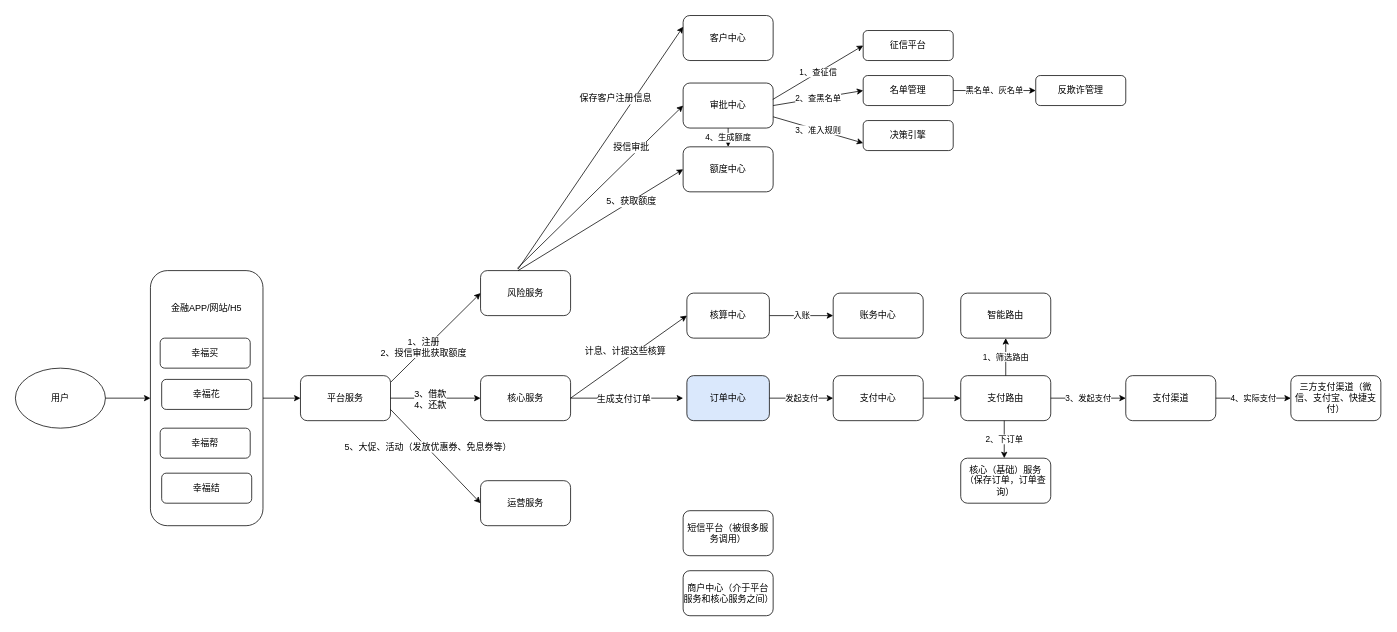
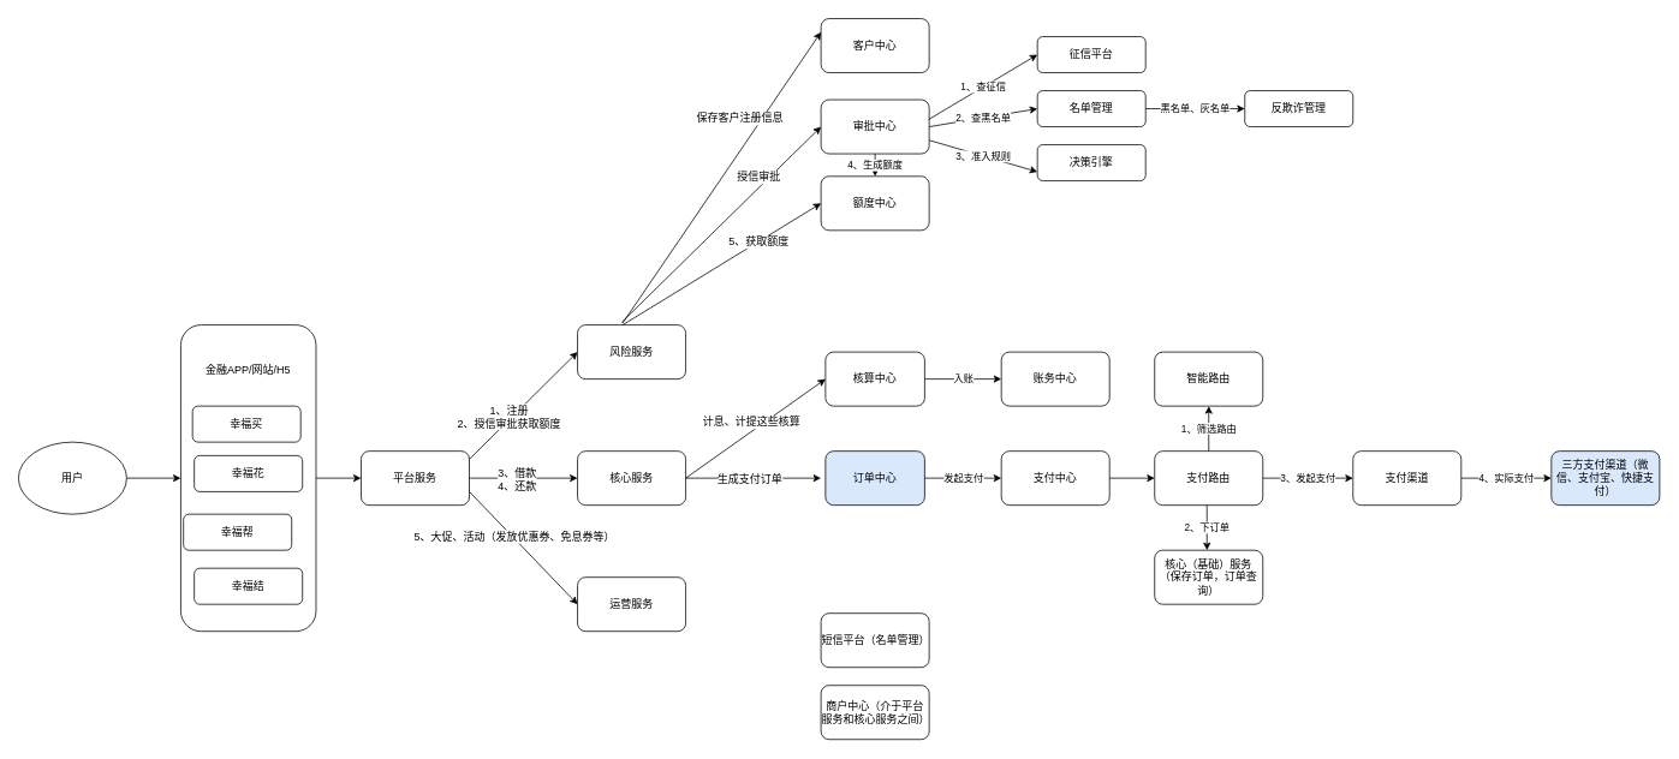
- <mxCell id="56" value="三方支付渠道（微信、支付宝、快捷支付）" style="rounded=1;whiteSpace=wrap;html=1;" vertex="1" parent="1"><mxGeometry x="1720" y="500" width="120" height="60" as="geometry" /></mxCell>
+ <mxCell id="56" value="三方支付渠道（微信、支付宝、快捷支付）" style="rounded=1;whiteSpace=wrap;html=1;fillColor=#dae8fc;" vertex="1" parent="1"><mxGeometry x="1720" y="500" width="120" height="60" as="geometry" /></mxCell>
- <mxCell id="6" value="幸福帮" style="rounded=1;whiteSpace=wrap;html=1;" vertex="1" parent="1"><mxGeometry x="213" y="570" width="120" height="40" as="geometry" /></mxCell>
+ <mxCell id="6" value="幸福帮" style="rounded=1;whiteSpace=wrap;html=1;" vertex="1" parent="1"><mxGeometry x="203" y="570" width="120" height="40" as="geometry" /></mxCell>
- <mxCell id="44" value="短信平台（被很多服务调用）" style="rounded=1;whiteSpace=wrap;html=1;" vertex="1" parent="1"><mxGeometry x="910" y="680" width="120" height="60" as="geometry" /></mxCell>
+ <mxCell id="44" value="短信平台（名单管理）" style="rounded=1;whiteSpace=wrap;html=1;" vertex="1" parent="1"><mxGeometry x="910" y="680" width="120" height="60" as="geometry" /></mxCell>
